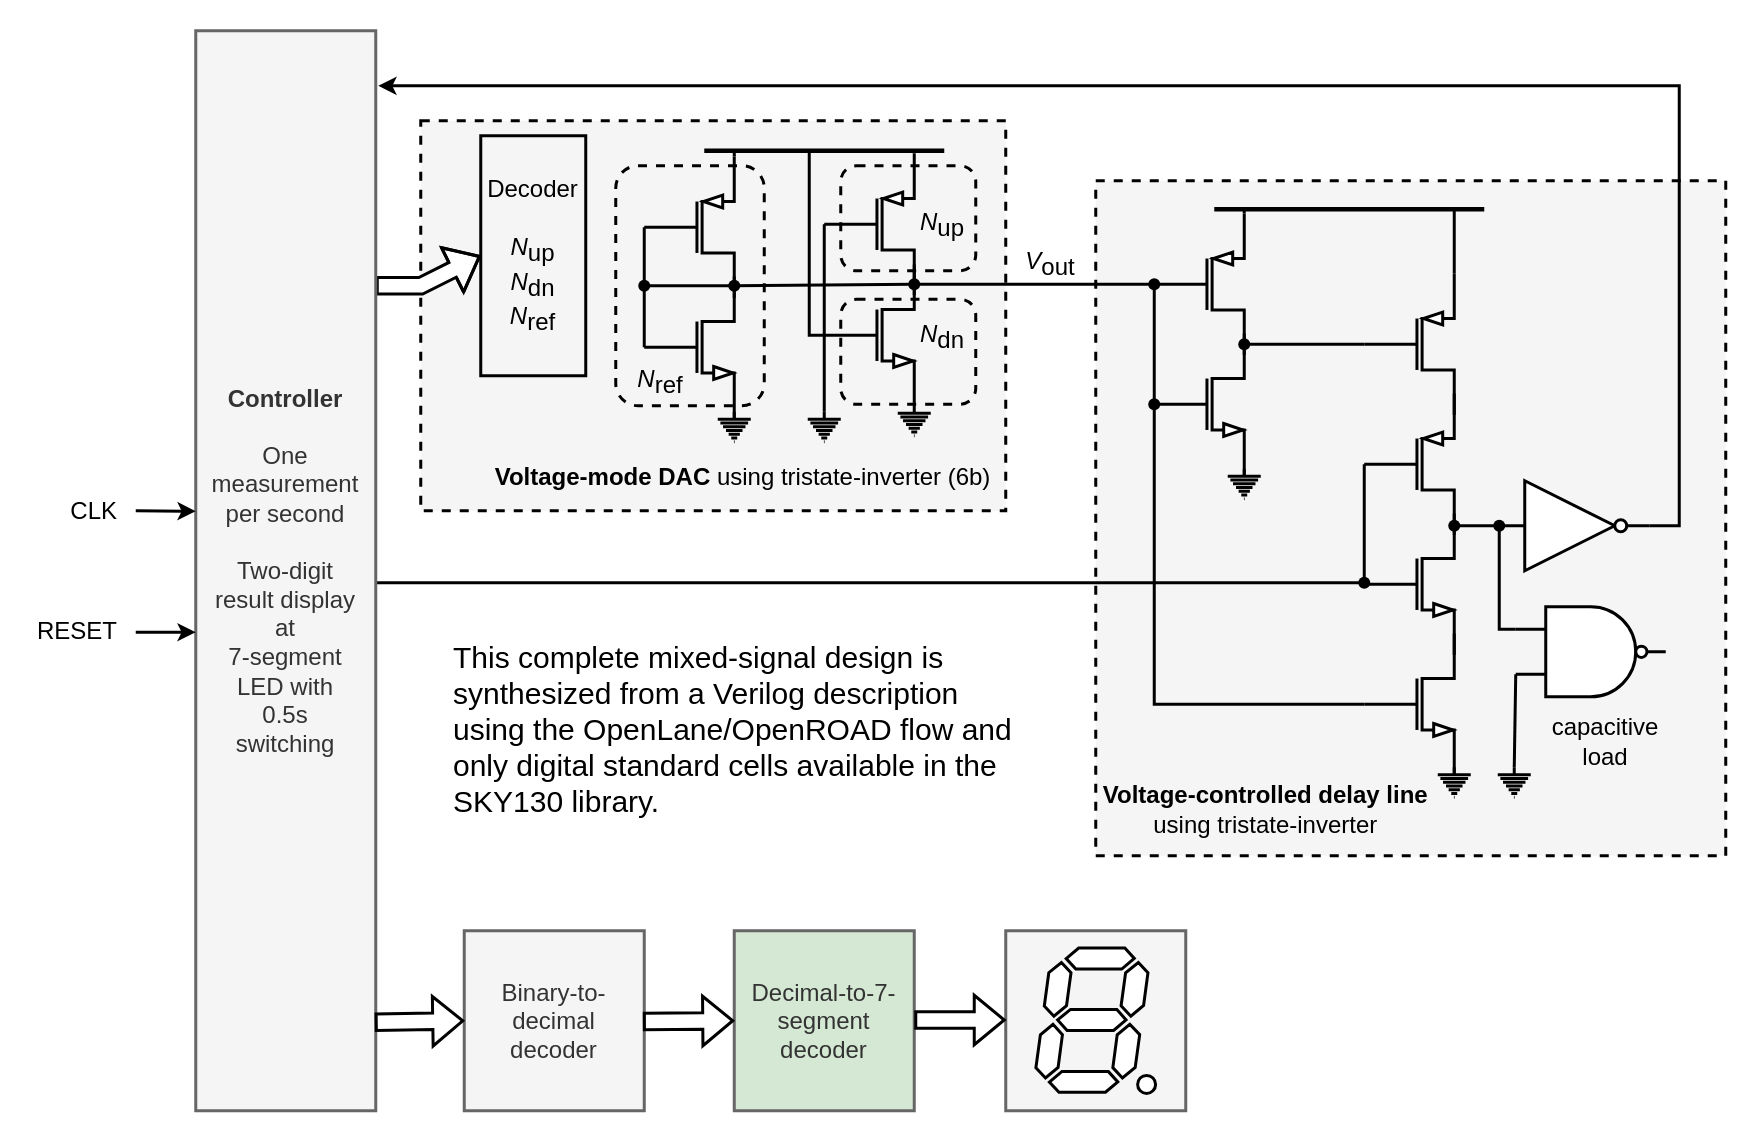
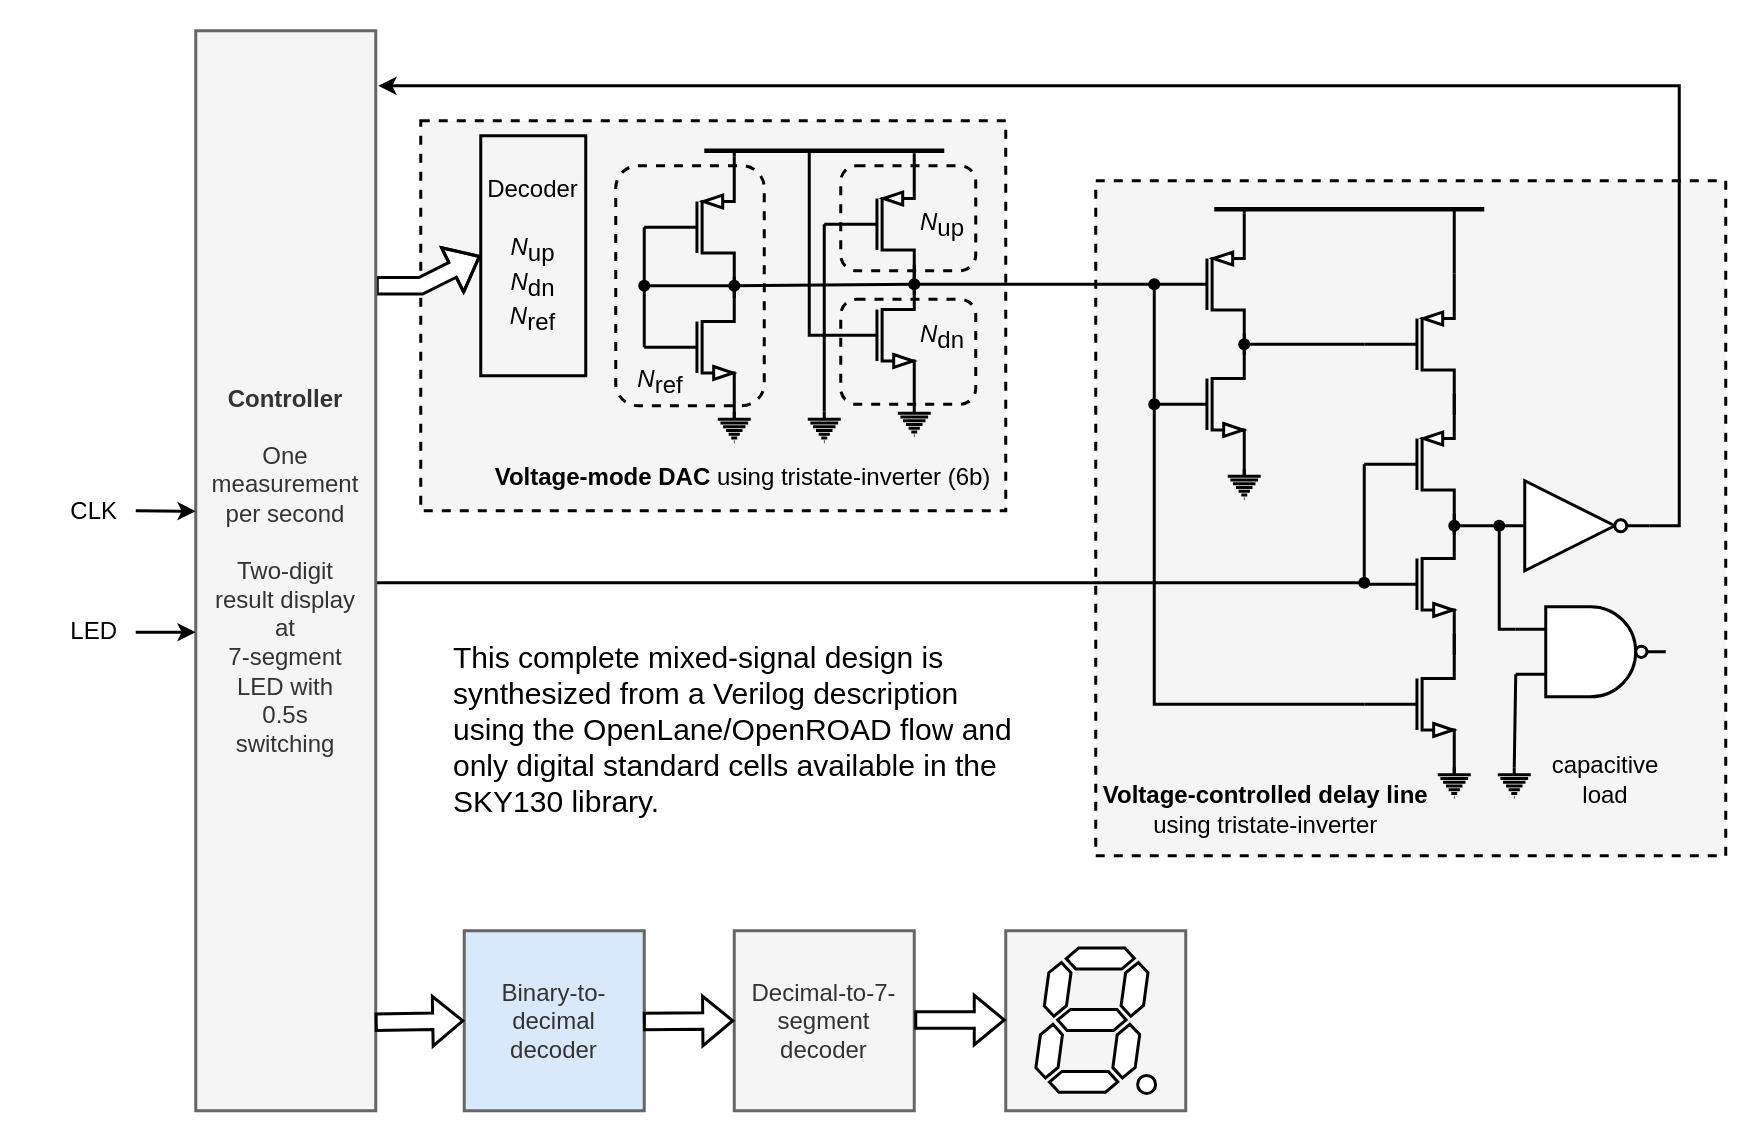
- <mxCell id="63" value="&lt;font style=&quot;font-size: 16px;&quot;&gt;&lt;i style=&quot;font-size: 16px;&quot;&gt;V&lt;/i&gt;&lt;sub style=&quot;font-size: 16px;&quot;&gt;out&lt;/sub&gt;&lt;/font&gt;" style="text;html=1;strokeColor=none;fillColor=none;align=center;verticalAlign=middle;whiteSpace=wrap;rounded=0;fontSize=16;strokeWidth=2;" vertex="1" parent="1"><mxGeometry x="670" y="160" width="60" height="30" as="geometry" /></mxCell>
- <mxCell id="74" value="RESET" style="text;html=1;strokeColor=none;fillColor=none;align=right;verticalAlign=middle;whiteSpace=wrap;rounded=0;fontSize=16;strokeWidth=2;labelPosition=center;verticalLabelPosition=middle;" vertex="1" parent="1"><mxGeometry x="20" y="400" width="60" height="39" as="geometry" /></mxCell>
+ <mxCell id="74" value="LED" style="text;html=1;strokeColor=none;fillColor=none;align=right;verticalAlign=middle;whiteSpace=wrap;rounded=0;fontSize=16;strokeWidth=2;labelPosition=center;verticalLabelPosition=middle;" vertex="1" parent="1"><mxGeometry x="20" y="400" width="60" height="39" as="geometry" /></mxCell>
- <mxCell id="64" value="&lt;span style=&quot;font-size: 16px;&quot;&gt;capacitive load&lt;/span&gt;" style="text;html=1;strokeColor=none;fillColor=none;align=center;verticalAlign=middle;whiteSpace=wrap;rounded=0;fontSize=16;strokeWidth=2;" vertex="1" parent="1"><mxGeometry x="1030" y="469" width="80" height="50" as="geometry" /></mxCell>
+ <mxCell id="64" value="&lt;span style=&quot;font-size: 16px;&quot;&gt;capacitive load&lt;/span&gt;" style="text;html=1;strokeColor=none;fillColor=none;align=center;verticalAlign=middle;whiteSpace=wrap;rounded=0;fontSize=16;strokeWidth=2;" vertex="1" parent="1"><mxGeometry x="1030" y="494" width="80" height="50" as="geometry" /></mxCell>
- <mxCell id="68" value="Binary-to-decimal&lt;br&gt;decoder" style="rounded=0;whiteSpace=wrap;html=1;strokeWidth=2;fontSize=16;fillColor=#f5f5f5;fontColor=#333333;strokeColor=#666666;" vertex="1" parent="1"><mxGeometry x="309" y="620" width="120" height="120" as="geometry" /></mxCell>
+ <mxCell id="68" value="Binary-to-decimal&lt;br&gt;decoder" style="rounded=0;whiteSpace=wrap;html=1;strokeWidth=2;fontSize=16;fillColor=#dae8fc;fontColor=#333333;strokeColor=#666666;" vertex="1" parent="1"><mxGeometry x="309" y="620" width="120" height="120" as="geometry" /></mxCell>
- <mxCell id="69" value="Decimal-to-7-segment decoder" style="rounded=0;whiteSpace=wrap;html=1;strokeWidth=2;fontSize=16;fillColor=#d5e8d4;fontColor=#333333;strokeColor=#666666;" vertex="1" parent="1"><mxGeometry x="489" y="620" width="120" height="120" as="geometry" /></mxCell>
+ <mxCell id="69" value="Decimal-to-7-segment decoder" style="rounded=0;whiteSpace=wrap;html=1;strokeWidth=2;fontSize=16;fillColor=#f5f5f5;fontColor=#333333;strokeColor=#666666;" vertex="1" parent="1"><mxGeometry x="489" y="620" width="120" height="120" as="geometry" /></mxCell>
